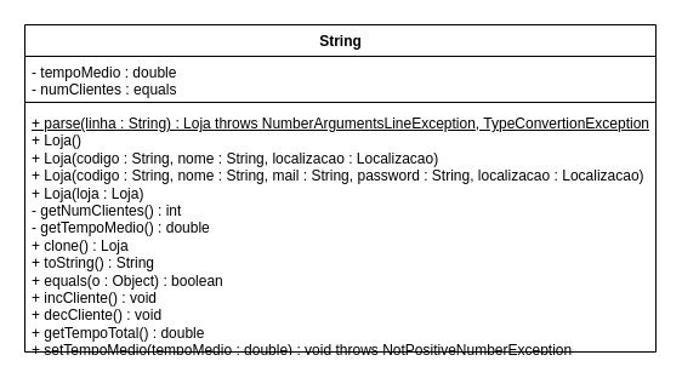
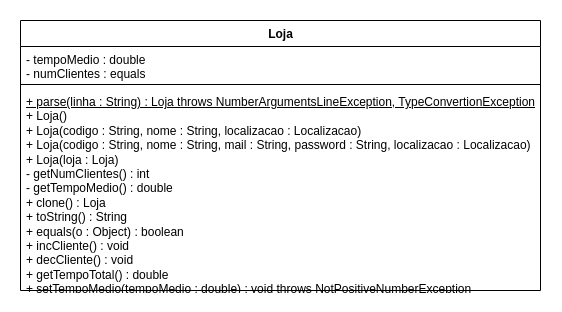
- <mxCell id="2" value="String" style="swimlane;fontStyle=1;align=center;verticalAlign=top;childLayout=stackLayout;horizontal=1;startSize=26;horizontalStack=0;resizeParent=1;resizeParentMax=0;resizeLast=0;collapsible=1;marginBottom=0;fontFamily=Helvetica;html=1;" vertex="1" parent="1"><mxGeometry x="20" y="20" width="520" height="270" as="geometry" /></mxCell>
+ <mxCell id="2" value="Loja" style="swimlane;fontStyle=1;align=center;verticalAlign=top;childLayout=stackLayout;horizontal=1;startSize=26;horizontalStack=0;resizeParent=1;resizeParentMax=0;resizeLast=0;collapsible=1;marginBottom=0;fontFamily=Helvetica;html=1;" vertex="1" parent="1"><mxGeometry x="20" y="20" width="520" height="270" as="geometry" /></mxCell>
